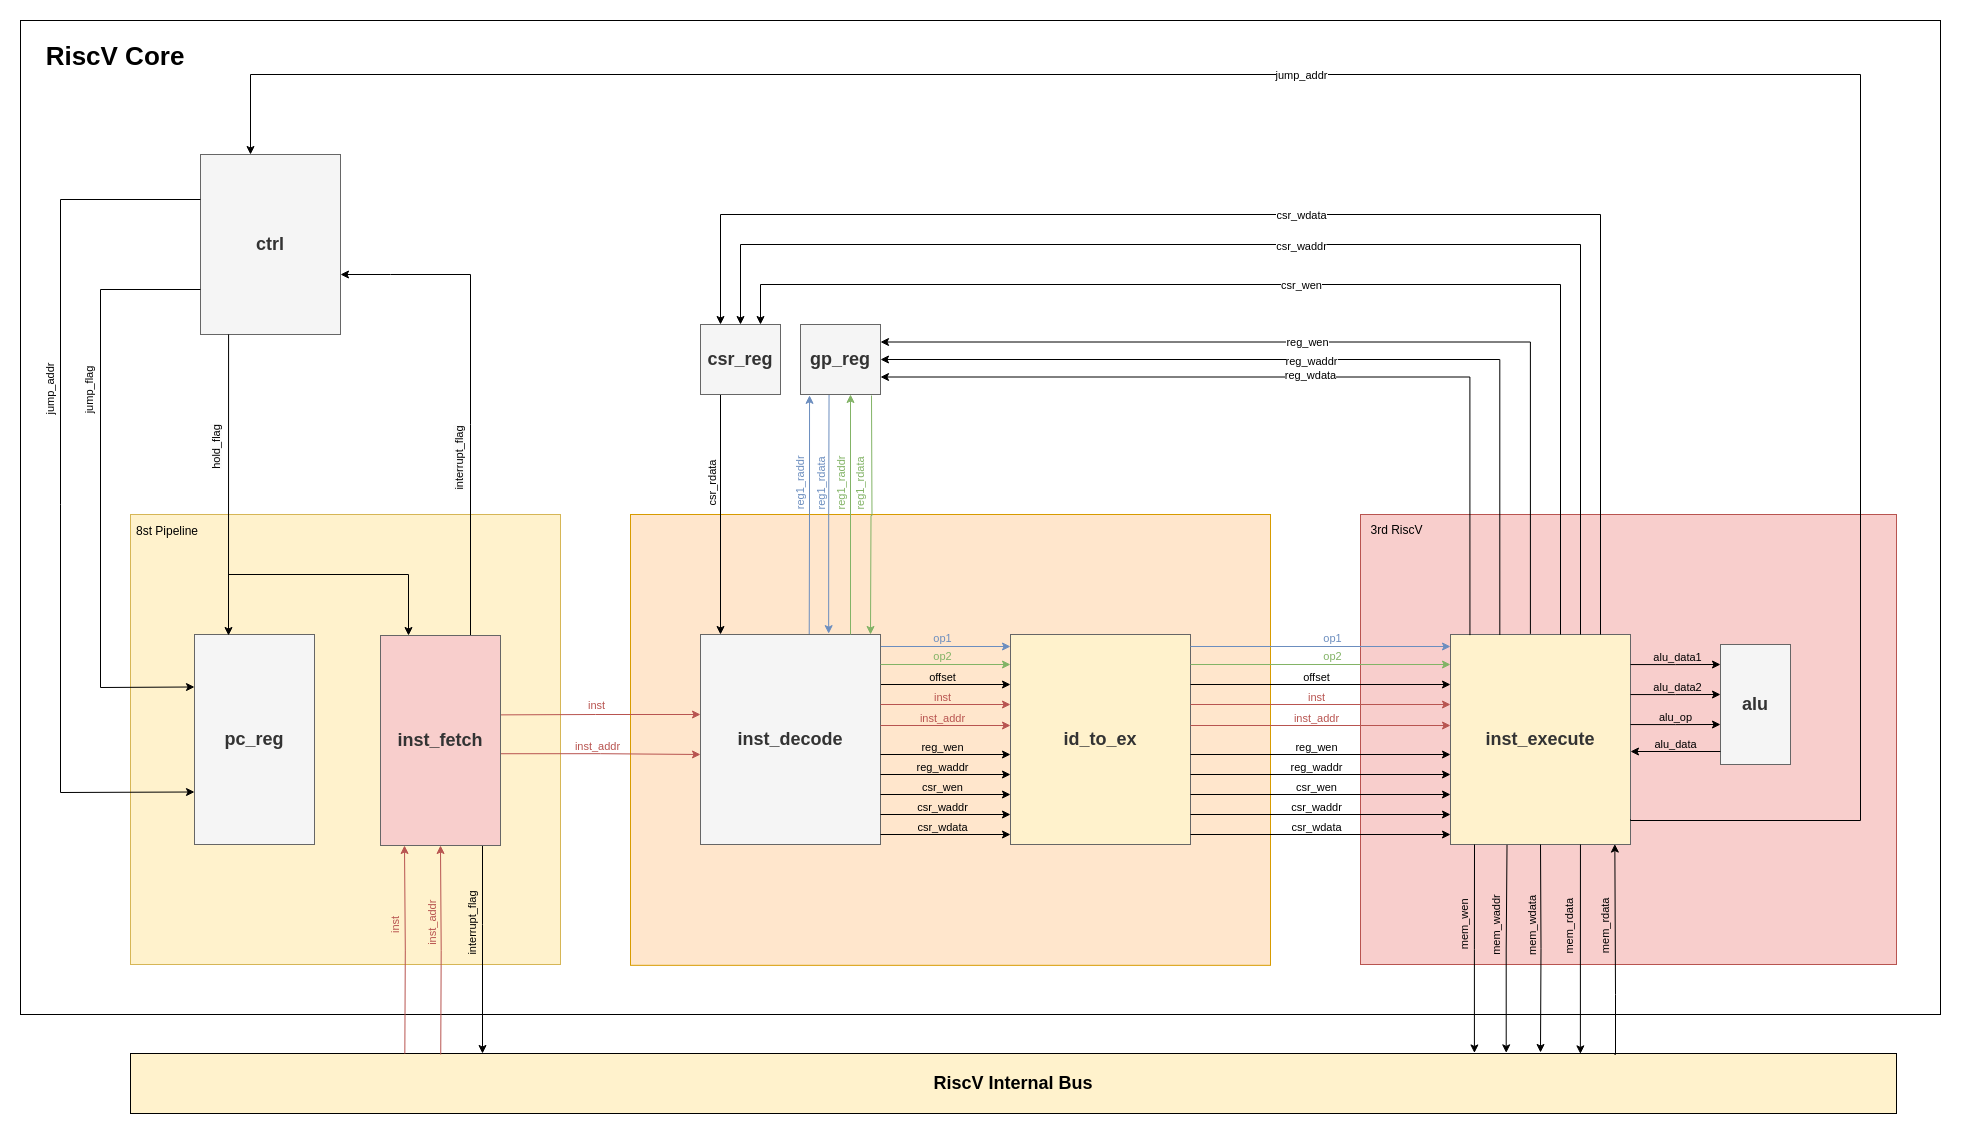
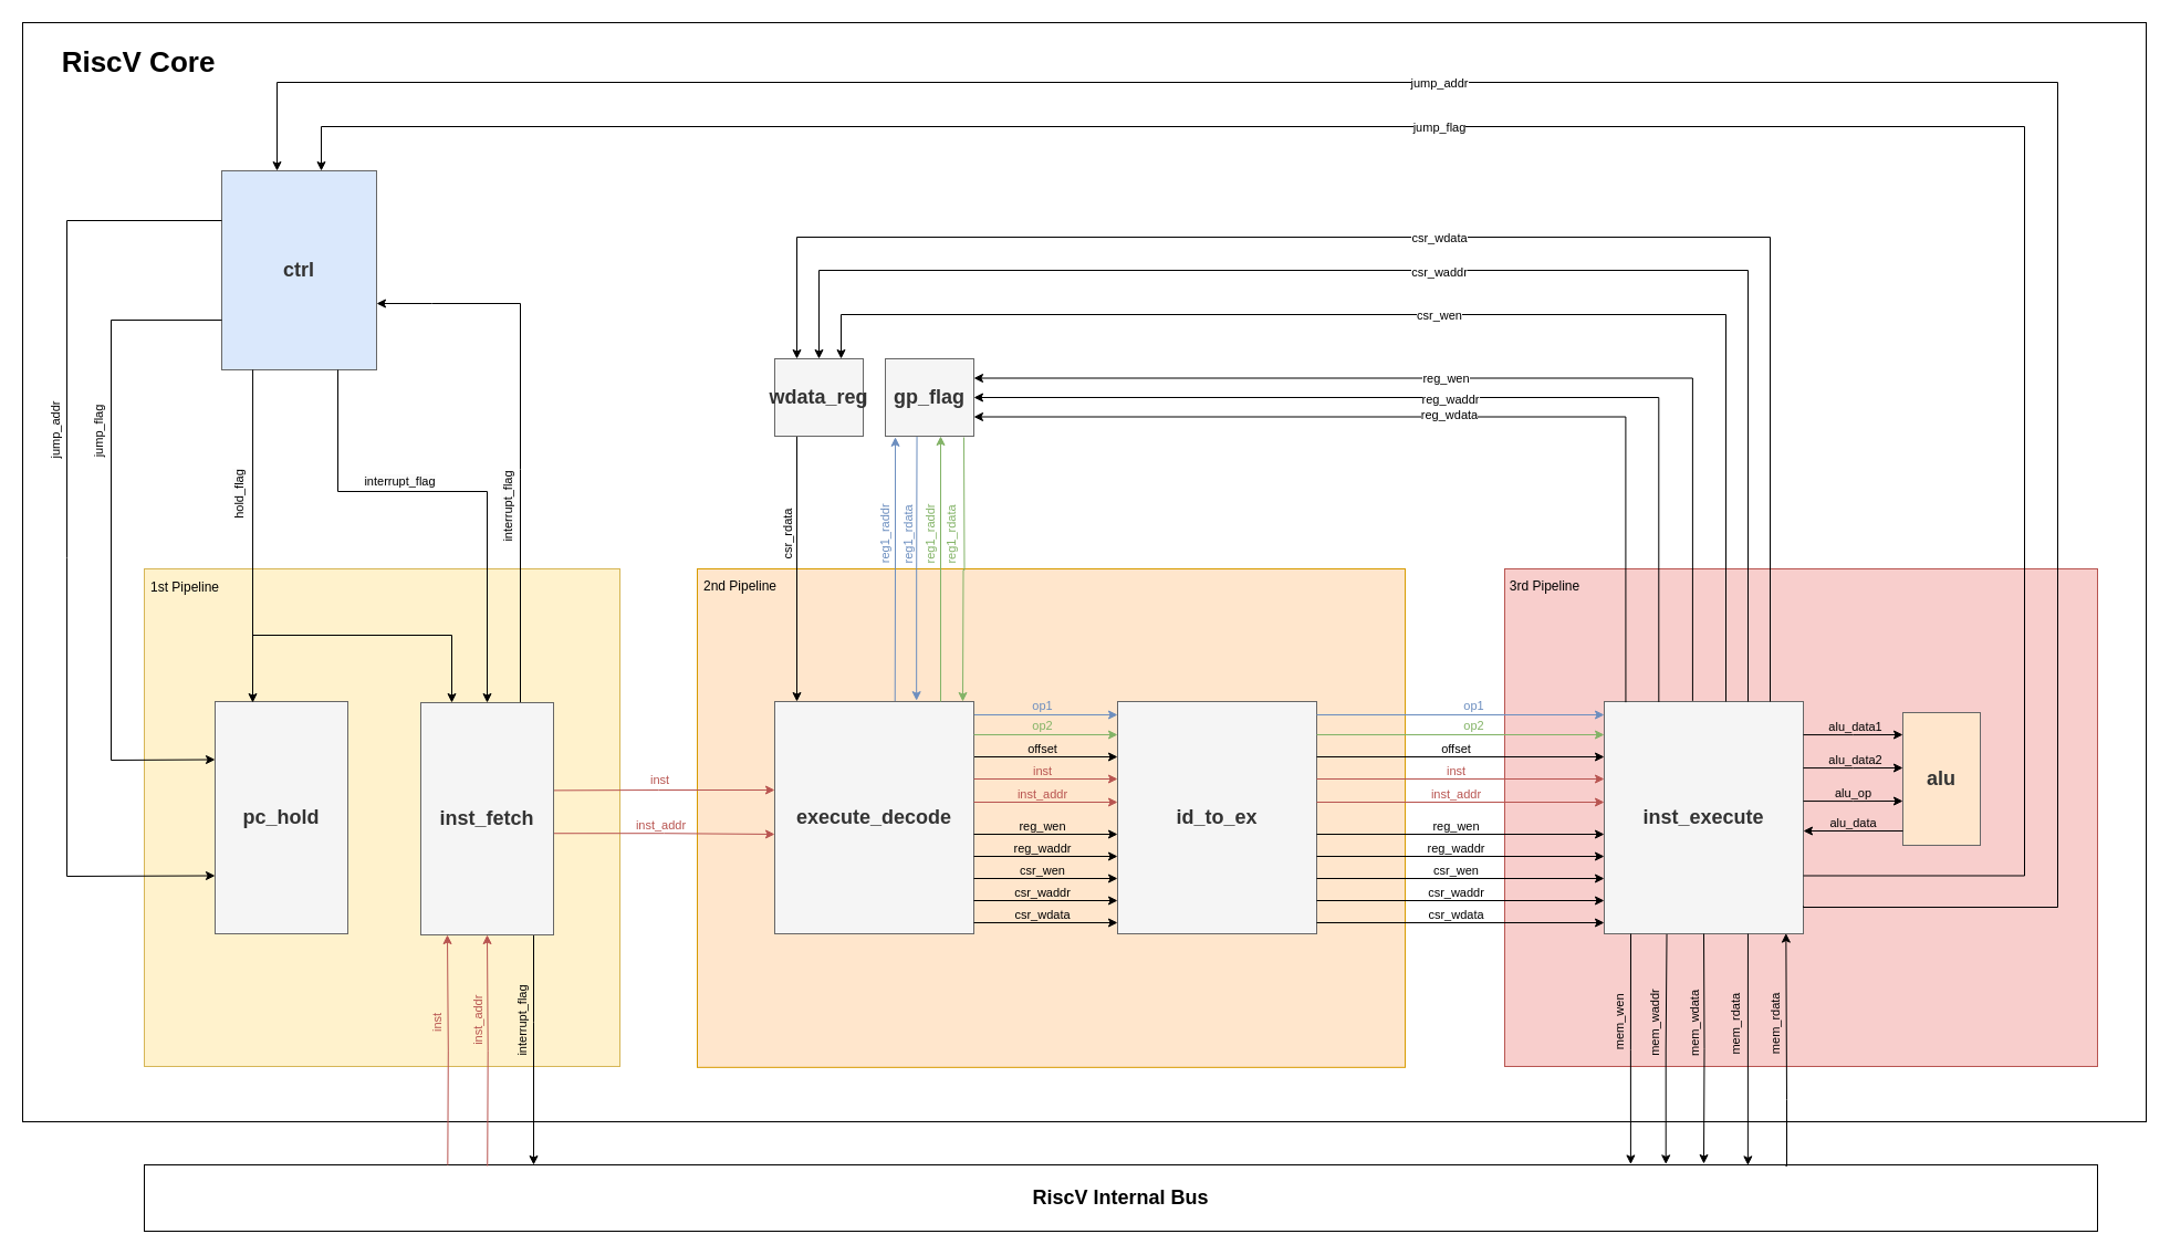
- <mxCell id="7" value="&lt;font style=&quot;font-size: 26px;&quot;&gt;&lt;b&gt;RiscV Core&lt;/b&gt;&lt;/font&gt;" style="text;html=1;align=center;verticalAlign=middle;whiteSpace=wrap;rounded=0;" parent="1" vertex="1"><mxGeometry x="35" y="41" width="160" height="30" as="geometry" /></mxCell>
+ <mxCell id="7" value="&lt;font style=&quot;font-size: 26px;&quot;&gt;&lt;b&gt;RiscV Core&lt;/b&gt;&lt;/font&gt;" style="text;html=1;align=center;verticalAlign=middle;whiteSpace=wrap;rounded=0;" parent="1" vertex="1"><mxGeometry x="45" y="41" width="160" height="30" as="geometry" /></mxCell>
+ <mxCell id="38" style="edgeStyle=orthogonalEdgeStyle;rounded=0;orthogonalLoop=1;jettySize=auto;html=1;exitX=1;exitY=0.75;exitDx=0;exitDy=0;" edge="1" parent="1" source="5" target="61"><mxGeometry relative="1" as="geometry"><Array as="points"><mxPoint x="1830" y="791" /><mxPoint x="1830" y="114" /><mxPoint x="290" y="114" /></Array></mxGeometry></mxCell>
+ <mxCell id="39" value="jump_flag" style="edgeLabel;html=1;align=center;verticalAlign=middle;resizable=0;points=[];" vertex="1" connectable="0" parent="38"><mxGeometry x="-0.067" y="1" relative="1" as="geometry"><mxPoint x="-261" y="-1" as="offset" /></mxGeometry></mxCell>
- <mxCell id="61" value="&lt;font style=&quot;font-size: 18px;&quot;&gt;&lt;b&gt;ctrl&lt;/b&gt;&lt;/font&gt;" style="rounded=0;whiteSpace=wrap;html=1;fillColor=#f5f5f5;fontColor=#333333;strokeColor=#666666;" vertex="1" parent="1"><mxGeometry x="200" y="154" width="140" height="180" as="geometry" /></mxCell>
+ <mxCell id="61" value="&lt;font style=&quot;font-size: 18px;&quot;&gt;&lt;b&gt;ctrl&lt;/b&gt;&lt;/font&gt;" style="rounded=0;whiteSpace=wrap;html=1;fillColor=#dae8fc;fontColor=#333333;strokeColor=#666666;" vertex="1" parent="1"><mxGeometry x="200" y="154" width="140" height="180" as="geometry" /></mxCell>
- <mxCell id="21" value="&lt;font style=&quot;font-size: 18px;&quot;&gt;&lt;b&gt;csr_reg&lt;/b&gt;&lt;/font&gt;" style="rounded=0;whiteSpace=wrap;html=1;fillColor=#f5f5f5;fontColor=#333333;strokeColor=#666666;" vertex="1" parent="1"><mxGeometry x="700" y="324" width="80" height="70" as="geometry" /></mxCell>
+ <mxCell id="21" value="&lt;font style=&quot;font-size: 18px;&quot;&gt;&lt;b&gt;wdata_reg&lt;/b&gt;&lt;/font&gt;" style="rounded=0;whiteSpace=wrap;html=1;fillColor=#f5f5f5;fontColor=#333333;strokeColor=#666666;" vertex="1" parent="1"><mxGeometry x="700" y="324" width="80" height="70" as="geometry" /></mxCell>
- <mxCell id="85" value="&lt;font style=&quot;font-size: 18px;&quot;&gt;&lt;b&gt;gp_reg&lt;/b&gt;&lt;/font&gt;" style="rounded=0;whiteSpace=wrap;html=1;fillColor=#f5f5f5;fontColor=#333333;strokeColor=#666666;" vertex="1" parent="1"><mxGeometry x="800" y="324" width="80" height="70" as="geometry" /></mxCell>
+ <mxCell id="85" value="&lt;font style=&quot;font-size: 18px;&quot;&gt;&lt;b&gt;gp_flag&lt;/b&gt;&lt;/font&gt;" style="rounded=0;whiteSpace=wrap;html=1;fillColor=#f5f5f5;fontColor=#333333;strokeColor=#666666;" vertex="1" parent="1"><mxGeometry x="800" y="324" width="80" height="70" as="geometry" /></mxCell>
+ <mxCell id="105" value="" style="endArrow=classic;html=1;rounded=0;entryX=0.5;entryY=0;entryDx=0;entryDy=0;exitX=0.75;exitY=1;exitDx=0;exitDy=0;" edge="1" parent="1" source="61" target="125"><mxGeometry width="50" height="50" relative="1" as="geometry"><mxPoint x="378.67" y="374.004" as="sourcePoint" /><mxPoint x="378.67" y="440.262" as="targetPoint" /><Array as="points"><mxPoint x="305" y="444" /><mxPoint x="440" y="444" /></Array></mxGeometry></mxCell>
+ <mxCell id="106" value="&lt;span style=&quot;background-color: rgb(251, 251, 251);&quot;&gt;&lt;font style=&quot;font-size: 11px;&quot;&gt;interrupt_flag&lt;/font&gt;&lt;/span&gt;" style="edgeLabel;html=1;align=center;verticalAlign=middle;resizable=0;points=[];" vertex="1" connectable="0" parent="105"><mxGeometry x="-0.491" y="1" relative="1" as="geometry"><mxPoint x="54" y="-9" as="offset" /></mxGeometry></mxCell>
+ <mxCell id="113" value="2nd Pipeline" style="text;html=1;align=center;verticalAlign=middle;whiteSpace=wrap;rounded=0;" parent="1" vertex="1"><mxGeometry x="633.046" y="514" width="72.439" height="32.727" as="geometry" /></mxCell>
- <mxCell id="4" value="3rd RiscV" style="text;html=1;align=center;verticalAlign=middle;whiteSpace=wrap;rounded=0;" parent="1" vertex="1"><mxGeometry x="1360" y="514" width="72.826" height="32.143" as="geometry" /></mxCell>
+ <mxCell id="4" value="3rd Pipeline" style="text;html=1;align=center;verticalAlign=middle;whiteSpace=wrap;rounded=0;" parent="1" vertex="1"><mxGeometry x="1360" y="514" width="72.826" height="32.143" as="geometry" /></mxCell>
- <mxCell id="97" value="8st Pipeline" style="text;html=1;align=center;verticalAlign=middle;whiteSpace=wrap;rounded=0;" parent="1" vertex="1"><mxGeometry x="127" y="514" width="80" height="33.129" as="geometry" /></mxCell>
+ <mxCell id="97" value="1st Pipeline" style="text;html=1;align=center;verticalAlign=middle;whiteSpace=wrap;rounded=0;" parent="1" vertex="1"><mxGeometry x="127" y="514" width="80" height="33.129" as="geometry" /></mxCell>
- <mxCell id="52" value="&lt;font style=&quot;font-size: 18px;&quot;&gt;&lt;b&gt;alu&lt;/b&gt;&lt;/font&gt;" style="rounded=0;whiteSpace=wrap;html=1;fillColor=#f5f5f5;fontColor=#333333;strokeColor=#666666;" vertex="1" parent="1"><mxGeometry x="1720" y="644" width="70" height="120" as="geometry" /></mxCell>
+ <mxCell id="52" value="&lt;font style=&quot;font-size: 18px;&quot;&gt;&lt;b&gt;alu&lt;/b&gt;&lt;/font&gt;" style="rounded=0;whiteSpace=wrap;html=1;fillColor=#ffe6cc;fontColor=#333333;strokeColor=#666666;" vertex="1" parent="1"><mxGeometry x="1720" y="644" width="70" height="120" as="geometry" /></mxCell>
- <mxCell id="98" value="&lt;font style=&quot;font-size: 18px;&quot;&gt;&lt;b&gt;pc_reg&lt;/b&gt;&lt;/font&gt;" style="rounded=0;whiteSpace=wrap;html=1;fillColor=#f5f5f5;fontColor=#333333;strokeColor=#666666;" vertex="1" parent="1"><mxGeometry x="194" y="634" width="120" height="210" as="geometry" /></mxCell>
+ <mxCell id="98" value="&lt;font style=&quot;font-size: 18px;&quot;&gt;&lt;b&gt;pc_hold&lt;/b&gt;&lt;/font&gt;" style="rounded=0;whiteSpace=wrap;html=1;fillColor=#f5f5f5;fontColor=#333333;strokeColor=#666666;" vertex="1" parent="1"><mxGeometry x="194" y="634" width="120" height="210" as="geometry" /></mxCell>
- <mxCell id="15" value="&lt;font style=&quot;font-size: 18px;&quot;&gt;&lt;b&gt;inst_decode&lt;/b&gt;&lt;/font&gt;" style="rounded=0;whiteSpace=wrap;html=1;fillColor=#f5f5f5;fontColor=#333333;strokeColor=#666666;glass=0;" vertex="1" parent="1"><mxGeometry x="700" y="634" width="180" height="210" as="geometry" /></mxCell>
+ <mxCell id="15" value="&lt;font style=&quot;font-size: 18px;&quot;&gt;&lt;b&gt;execute_decode&lt;/b&gt;&lt;/font&gt;" style="rounded=0;whiteSpace=wrap;html=1;fillColor=#f5f5f5;fontColor=#333333;strokeColor=#666666;glass=0;" vertex="1" parent="1"><mxGeometry x="700" y="634" width="180" height="210" as="geometry" /></mxCell>
- <mxCell id="16" value="&lt;font style=&quot;font-size: 18px;&quot;&gt;&lt;b&gt;id_to_ex&lt;/b&gt;&lt;/font&gt;" style="rounded=0;whiteSpace=wrap;html=1;fillColor=#fff2cc;fontColor=#333333;strokeColor=#666666;" vertex="1" parent="1"><mxGeometry x="1010" y="634" width="180" height="210" as="geometry" /></mxCell>
+ <mxCell id="16" value="&lt;font style=&quot;font-size: 18px;&quot;&gt;&lt;b&gt;id_to_ex&lt;/b&gt;&lt;/font&gt;" style="rounded=0;whiteSpace=wrap;html=1;fillColor=#f5f5f5;fontColor=#333333;strokeColor=#666666;" vertex="1" parent="1"><mxGeometry x="1010" y="634" width="180" height="210" as="geometry" /></mxCell>
- <mxCell id="5" value="&lt;font style=&quot;font-size: 18px;&quot;&gt;&lt;b&gt;inst_execute&lt;/b&gt;&lt;/font&gt;" style="rounded=0;whiteSpace=wrap;html=1;fillColor=#fff2cc;fontColor=#333333;strokeColor=#666666;" vertex="1" parent="1"><mxGeometry x="1450" y="634" width="180" height="210" as="geometry" /></mxCell>
+ <mxCell id="5" value="&lt;font style=&quot;font-size: 18px;&quot;&gt;&lt;b&gt;inst_execute&lt;/b&gt;&lt;/font&gt;" style="rounded=0;whiteSpace=wrap;html=1;fillColor=#f5f5f5;fontColor=#333333;strokeColor=#666666;" vertex="1" parent="1"><mxGeometry x="1450" y="634" width="180" height="210" as="geometry" /></mxCell>
- <mxCell id="125" value="&lt;font style=&quot;font-size: 18px;&quot;&gt;&lt;b&gt;inst_fetch&lt;/b&gt;&lt;/font&gt;" style="rounded=0;whiteSpace=wrap;html=1;fillColor=#f8cecc;fontColor=#333333;strokeColor=#666666;" vertex="1" parent="1"><mxGeometry x="380" y="635.002" width="120" height="210" as="geometry" /></mxCell>
+ <mxCell id="125" value="&lt;font style=&quot;font-size: 18px;&quot;&gt;&lt;b&gt;inst_fetch&lt;/b&gt;&lt;/font&gt;" style="rounded=0;whiteSpace=wrap;html=1;fillColor=#f5f5f5;fontColor=#333333;strokeColor=#666666;" vertex="1" parent="1"><mxGeometry x="380" y="635.002" width="120" height="210" as="geometry" /></mxCell>
- <mxCell id="8" value="&lt;font style=&quot;font-size: 18px;&quot;&gt;&lt;b&gt;RiscV Internal Bus&lt;/b&gt;&lt;/font&gt;" style="rounded=0;whiteSpace=wrap;html=1;fillColor=#fff2cc;" parent="1" vertex="1"><mxGeometry x="130" y="1053" width="1766" height="60" as="geometry" /></mxCell>
+ <mxCell id="8" value="&lt;font style=&quot;font-size: 18px;&quot;&gt;&lt;b&gt;RiscV Internal Bus&lt;/b&gt;&lt;/font&gt;" style="rounded=0;whiteSpace=wrap;html=1;" parent="1" vertex="1"><mxGeometry x="130" y="1053" width="1766" height="60" as="geometry" /></mxCell>
